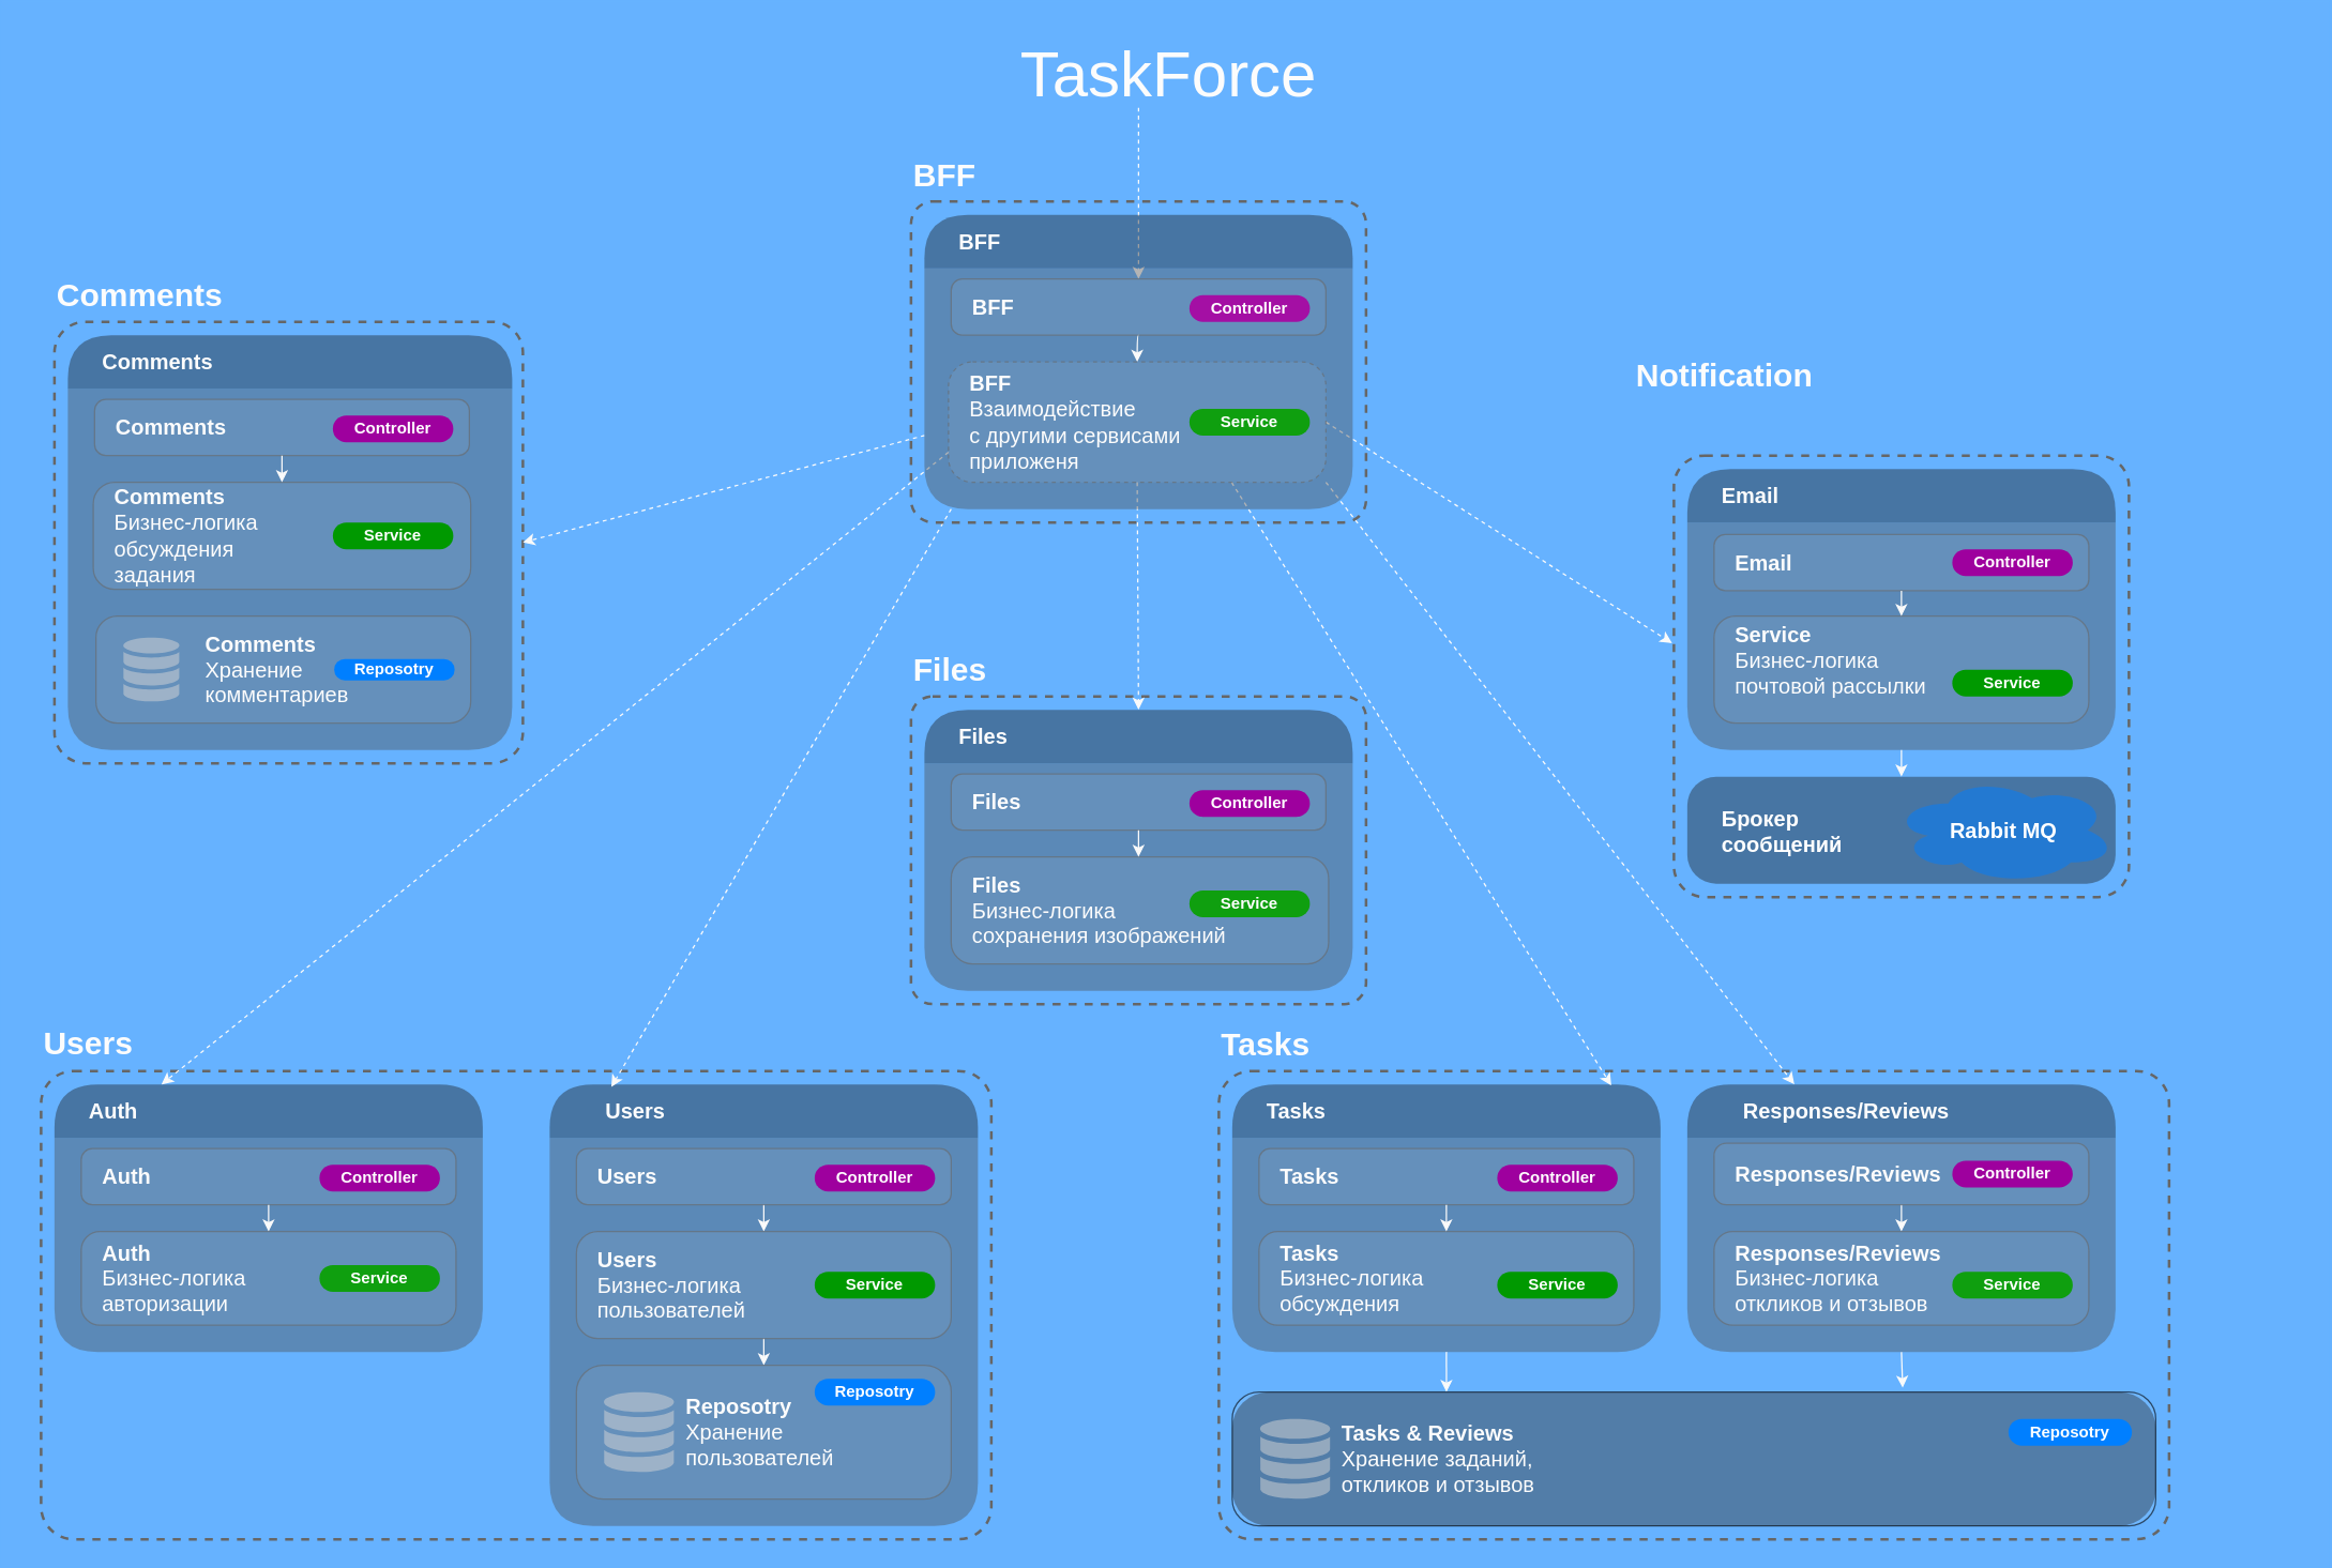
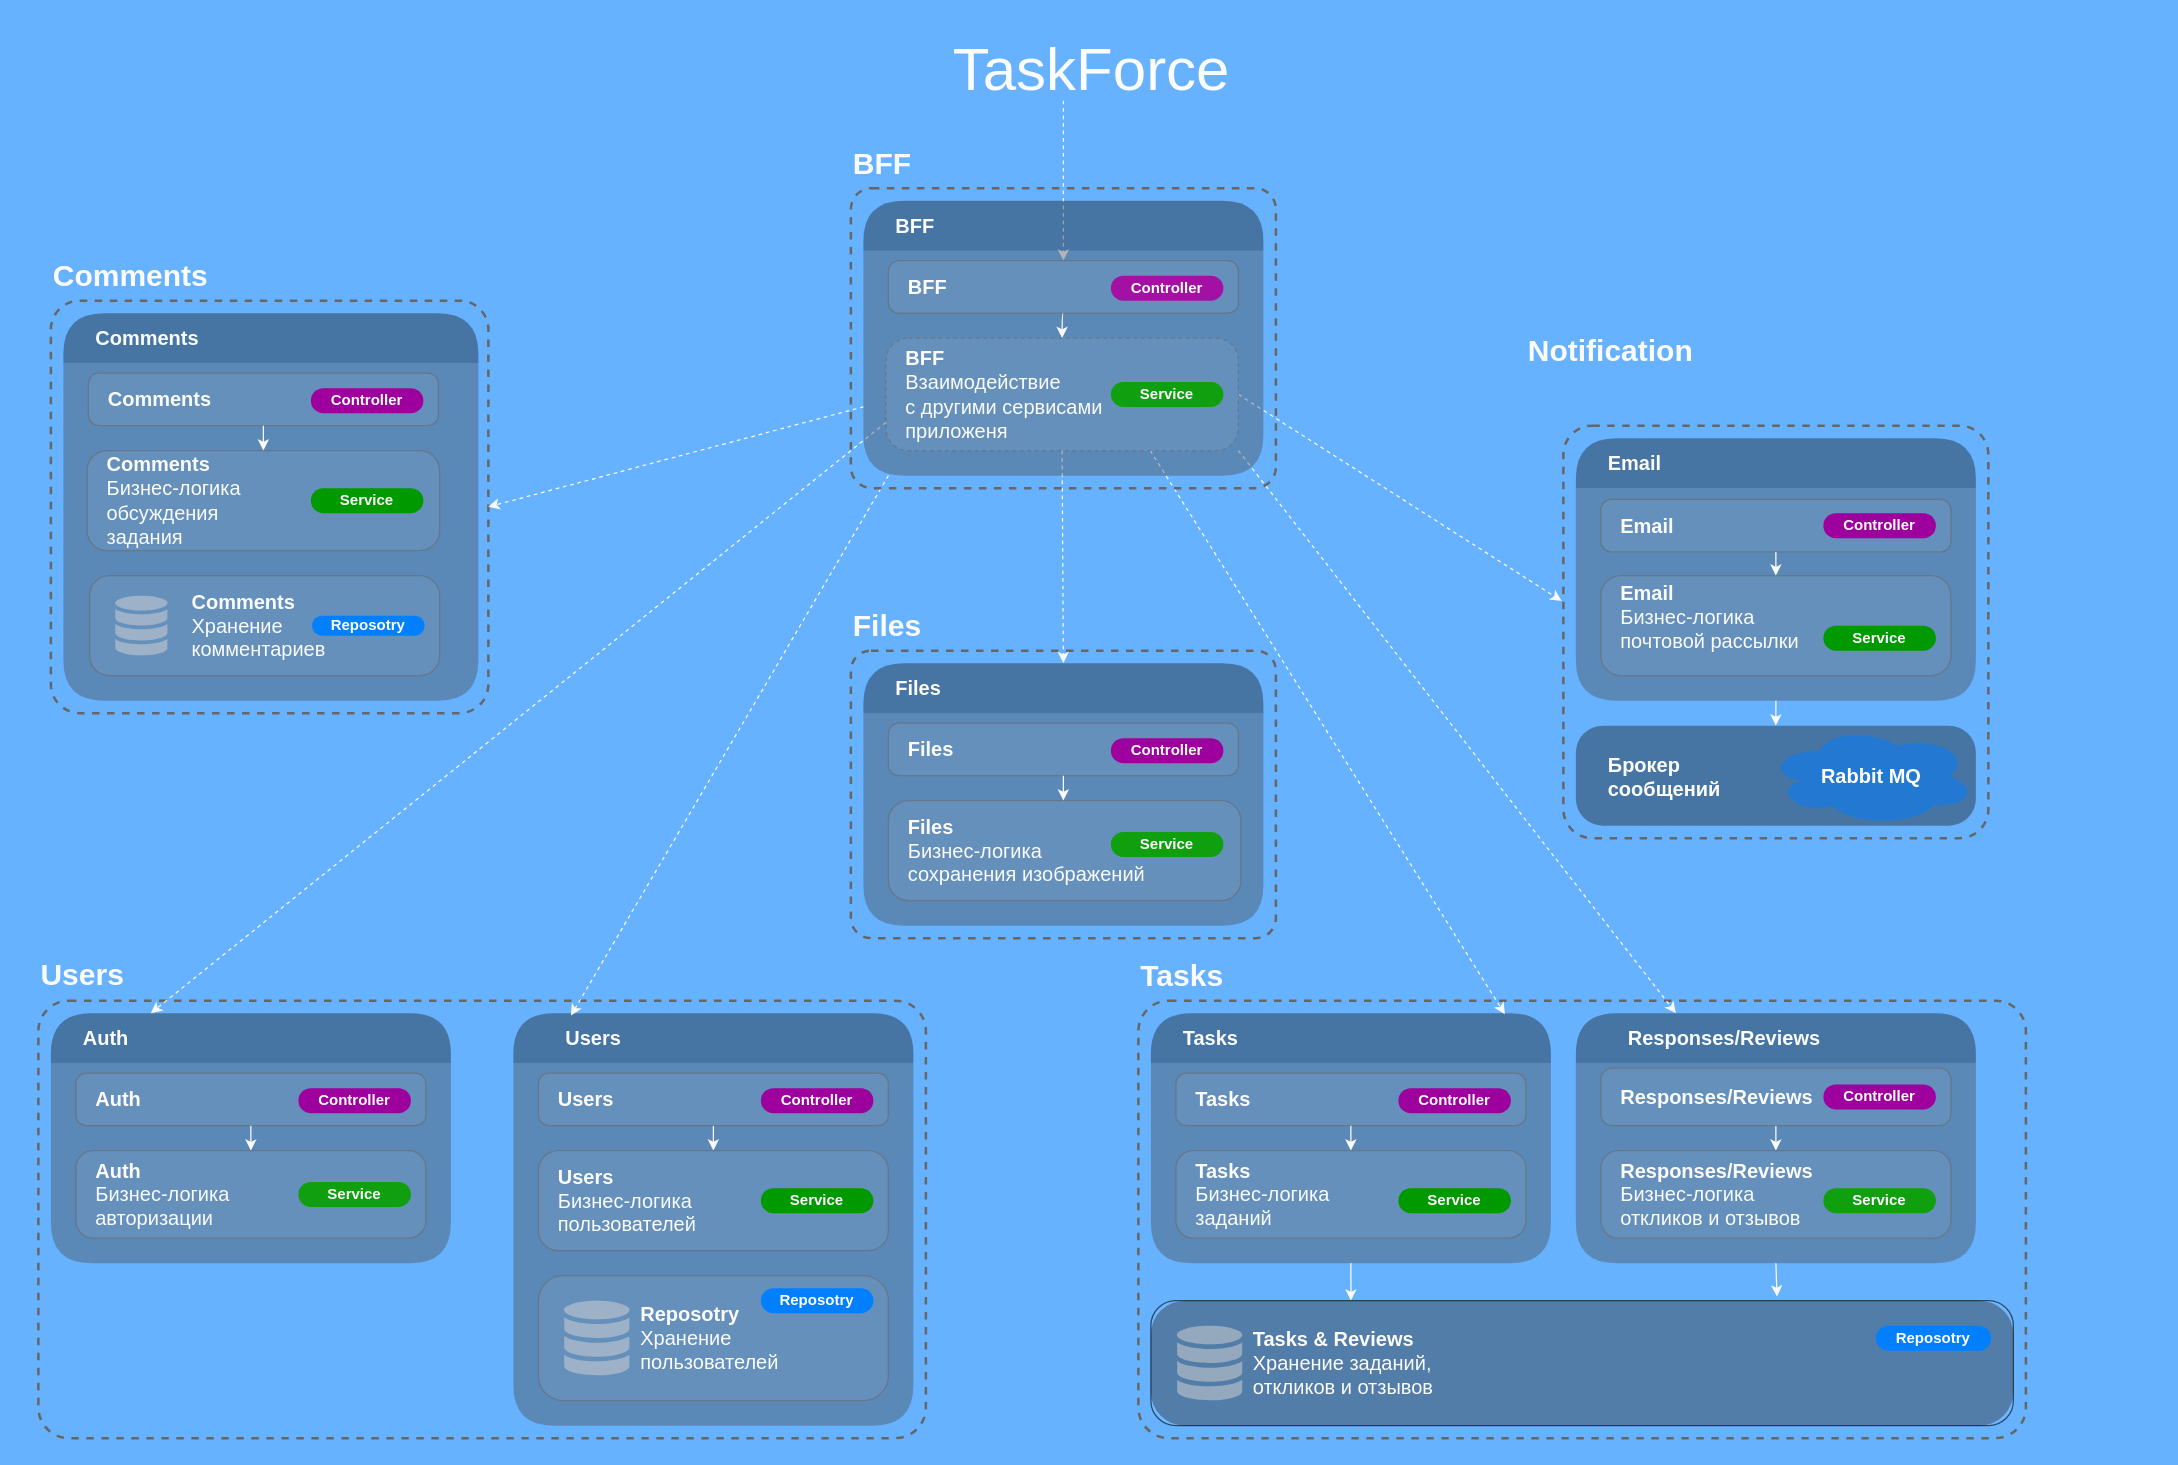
- <mxCell id="48" value="&lt;font style=&quot;font-size: 16px;&quot;&gt;&lt;b&gt;Service&lt;/b&gt;&lt;br&gt;Бизнес-логика &lt;br&gt;почтовой рассылки&lt;br&gt;&lt;/font&gt;&lt;blockquote style=&quot;margin: 0 0 0 40px; border: none; padding: 0px;&quot;&gt;&lt;br&gt;&lt;/blockquote&gt;" style="rounded=1;whiteSpace=wrap;html=1;shadow=0;glass=0;comic=0;sketch=0;fillStyle=solid;strokeColor=#696969;fontColor=#FCFCFC;fillColor=#FFFFFF;gradientColor=none;fillOpacity=10;arcSize=20;opacity=60;align=left;spacing=16;" vertex="1" parent="47"><mxGeometry x="20" y="110" width="280" height="80" as="geometry" /></mxCell>
+ <mxCell id="48" value="&lt;font style=&quot;font-size: 16px;&quot;&gt;&lt;b&gt;Email&lt;/b&gt;&lt;br&gt;Бизнес-логика &lt;br&gt;почтовой рассылки&lt;br&gt;&lt;/font&gt;&lt;blockquote style=&quot;margin: 0 0 0 40px; border: none; padding: 0px;&quot;&gt;&lt;br&gt;&lt;/blockquote&gt;" style="rounded=1;whiteSpace=wrap;html=1;shadow=0;glass=0;comic=0;sketch=0;fillStyle=solid;strokeColor=#696969;fontColor=#FCFCFC;fillColor=#FFFFFF;gradientColor=none;fillOpacity=10;arcSize=20;opacity=60;align=left;spacing=16;" vertex="1" parent="47"><mxGeometry x="20" y="110" width="280" height="80" as="geometry" /></mxCell>
- <mxCell id="5" value="&lt;span style=&quot;font-size: 16px;&quot;&gt;&lt;b&gt;Tasks&lt;/b&gt;&lt;br&gt;Бизнес-логика&lt;br&gt;обсуждения&lt;br&gt;&lt;/span&gt;" style="rounded=1;whiteSpace=wrap;html=1;shadow=0;glass=0;comic=0;sketch=0;fillStyle=solid;strokeColor=#696969;fontColor=#FCFCFC;fillColor=#FFFFFF;gradientColor=none;fillOpacity=10;arcSize=20;opacity=60;align=left;spacing=16;" vertex="1" parent="4"><mxGeometry x="20" y="110" width="280" height="70" as="geometry" /></mxCell>
+ <mxCell id="5" value="&lt;span style=&quot;font-size: 16px;&quot;&gt;&lt;b&gt;Tasks&lt;/b&gt;&lt;br&gt;Бизнес-логика&lt;br&gt;заданий&lt;br&gt;&lt;/span&gt;" style="rounded=1;whiteSpace=wrap;html=1;shadow=0;glass=0;comic=0;sketch=0;fillStyle=solid;strokeColor=#696969;fontColor=#FCFCFC;fillColor=#FFFFFF;gradientColor=none;fillOpacity=10;arcSize=20;opacity=60;align=left;spacing=16;" vertex="1" parent="4"><mxGeometry x="20" y="110" width="280" height="70" as="geometry" /></mxCell>
- <mxCell id="22" style="edgeStyle=orthogonalEdgeStyle;curved=1;jumpStyle=arc;orthogonalLoop=1;jettySize=auto;html=1;exitX=0.5;exitY=1;exitDx=0;exitDy=0;entryX=0.5;entryY=0;entryDx=0;entryDy=0;strokeColor=#FAFAFA;fontSize=16;fontColor=#FFFFFF;" edge="1" parent="18" source="23" target="26"><mxGeometry relative="1" as="geometry" /></mxCell>
